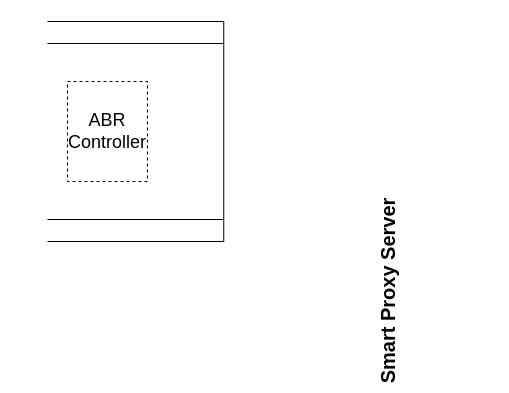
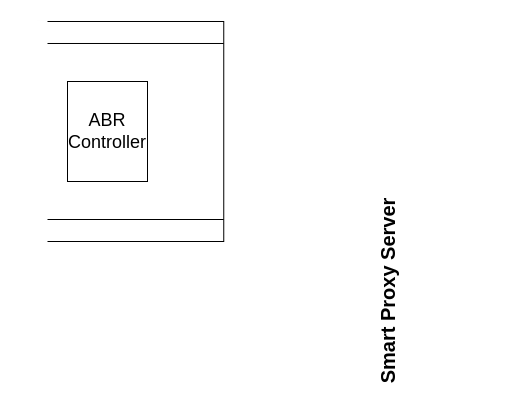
- <mxCell id="5" value="ABR&lt;br style=&quot;font-size: 18px;&quot;&gt;Controller" style="rounded=0;whiteSpace=wrap;html=1;fontSize=18;fontStyle=0;dashed=1;" vertex="1" parent="1"><mxGeometry x="67" y="81" width="80" height="100" as="geometry" /></mxCell>
+ <mxCell id="5" value="ABR&lt;br style=&quot;font-size: 18px;&quot;&gt;Controller" style="rounded=0;whiteSpace=wrap;html=1;fontSize=18;fontStyle=0" vertex="1" parent="1"><mxGeometry x="67" y="81" width="80" height="100" as="geometry" /></mxCell>
